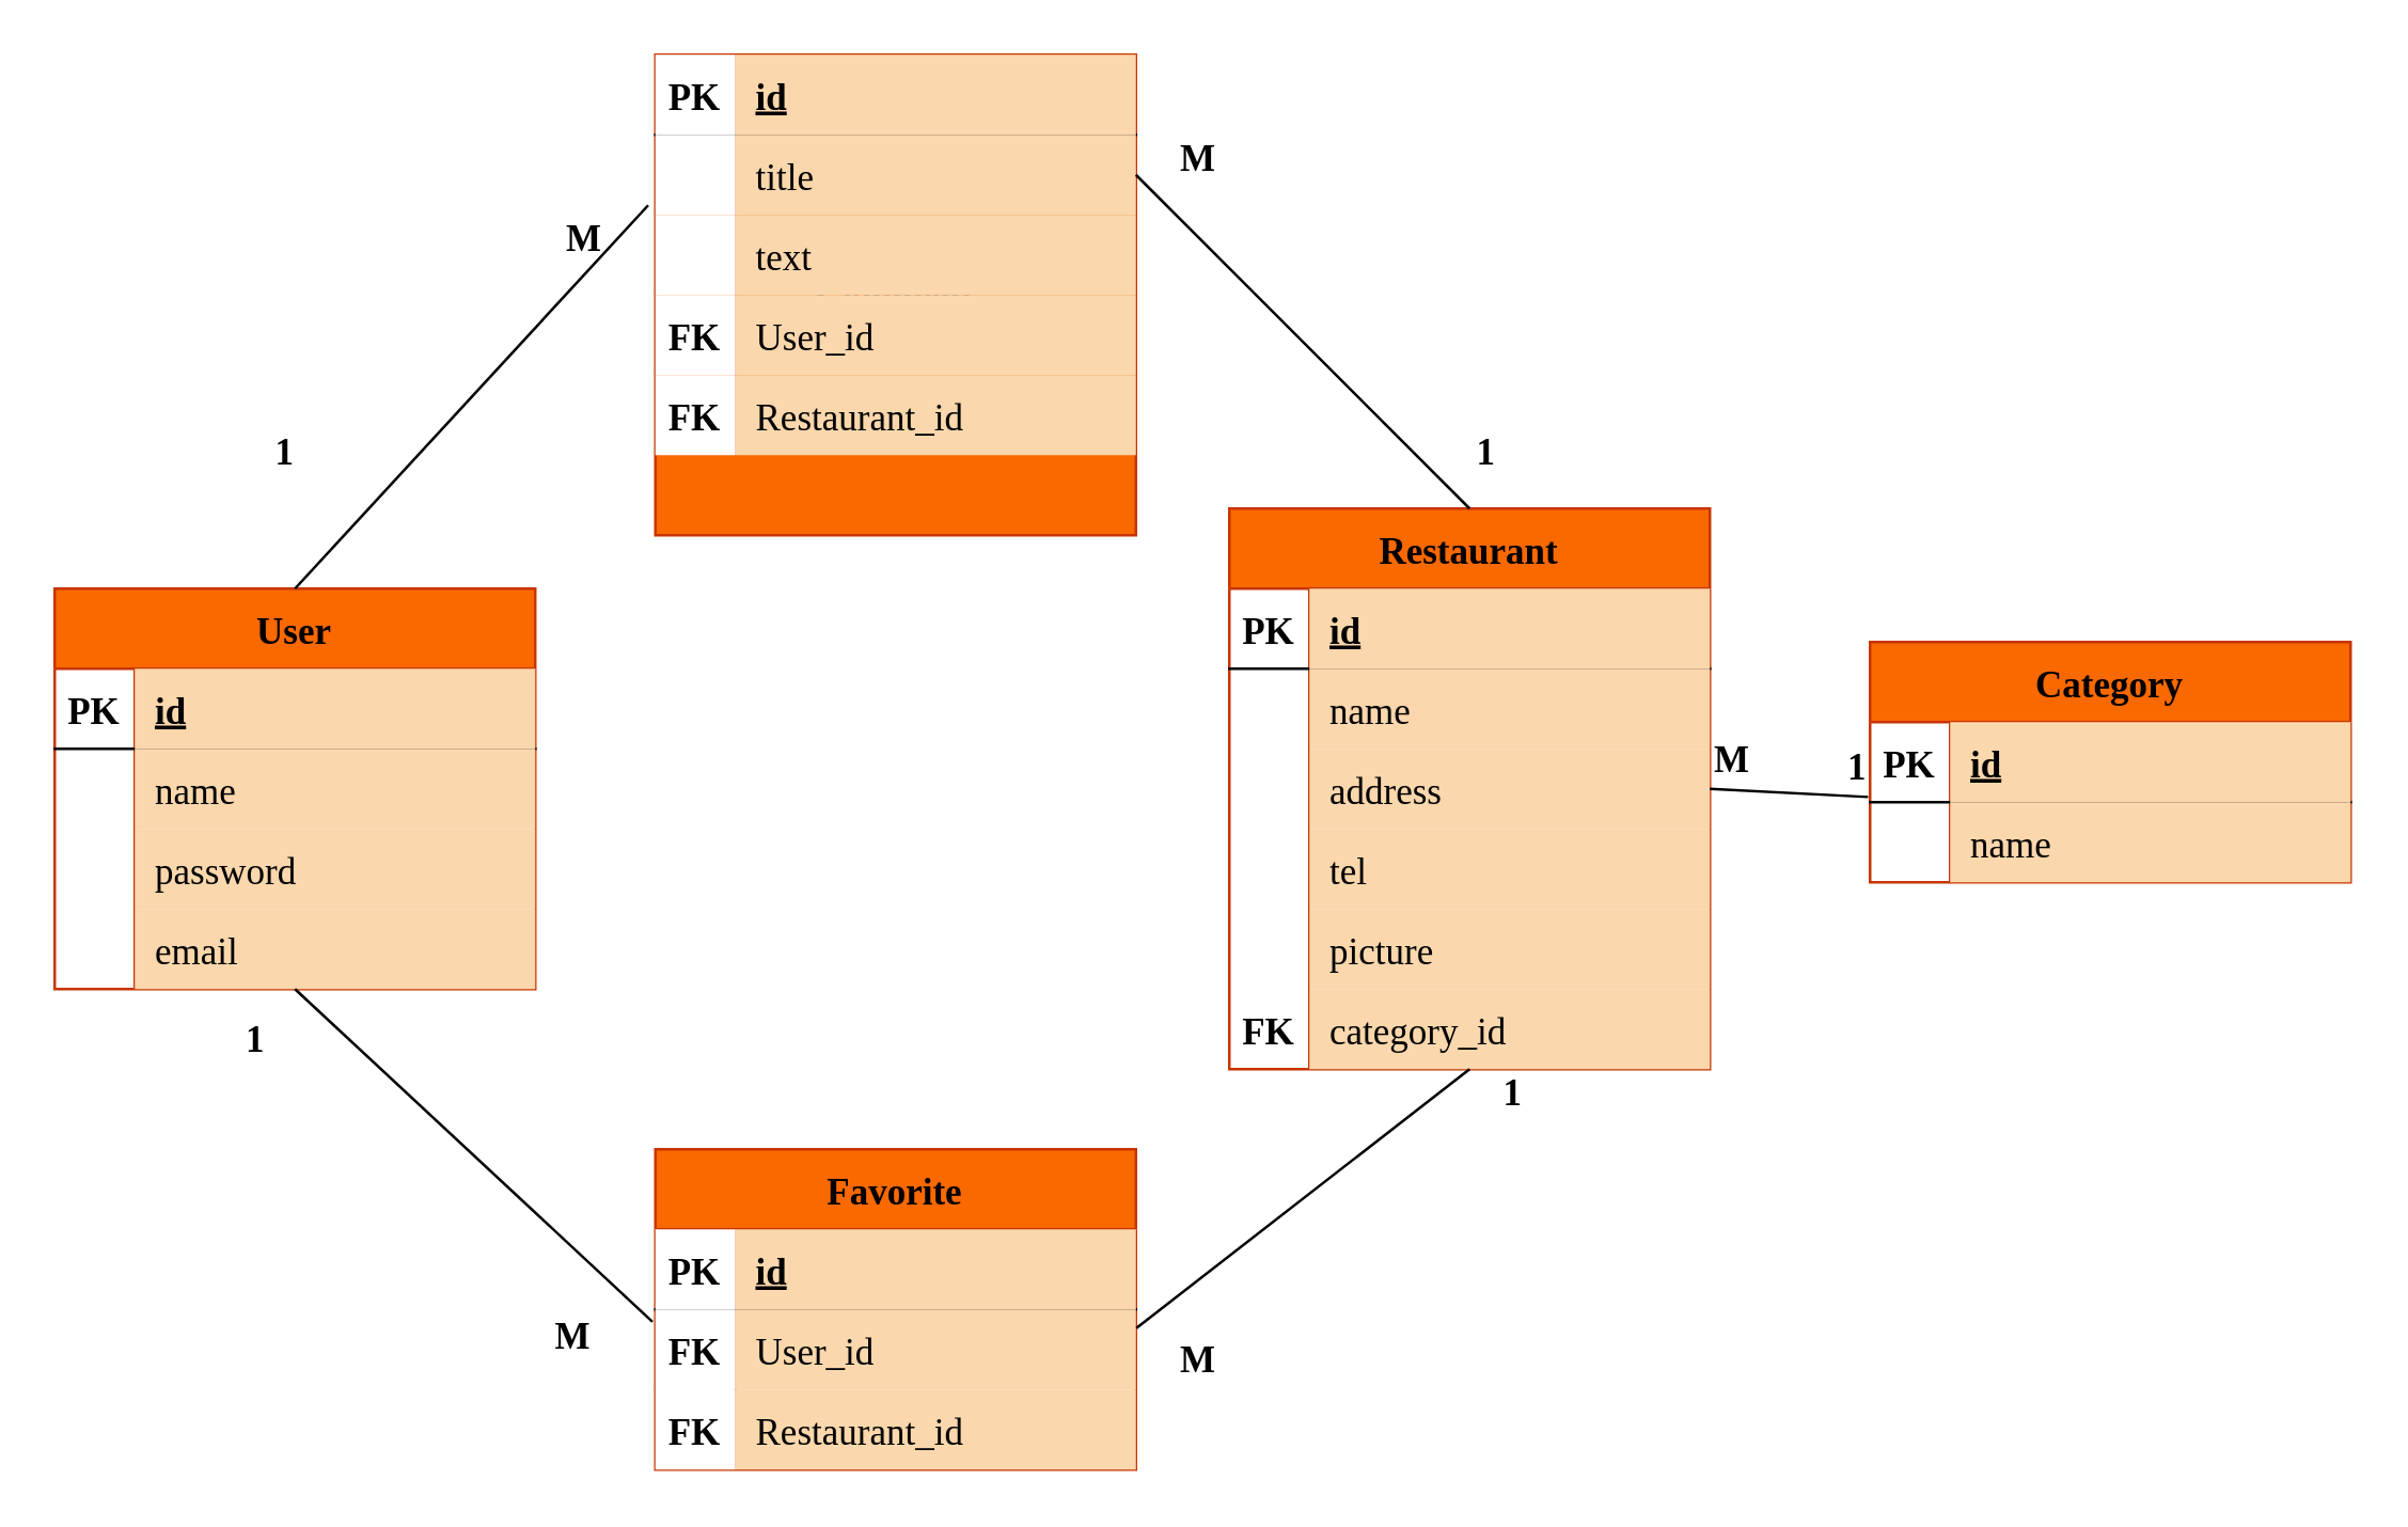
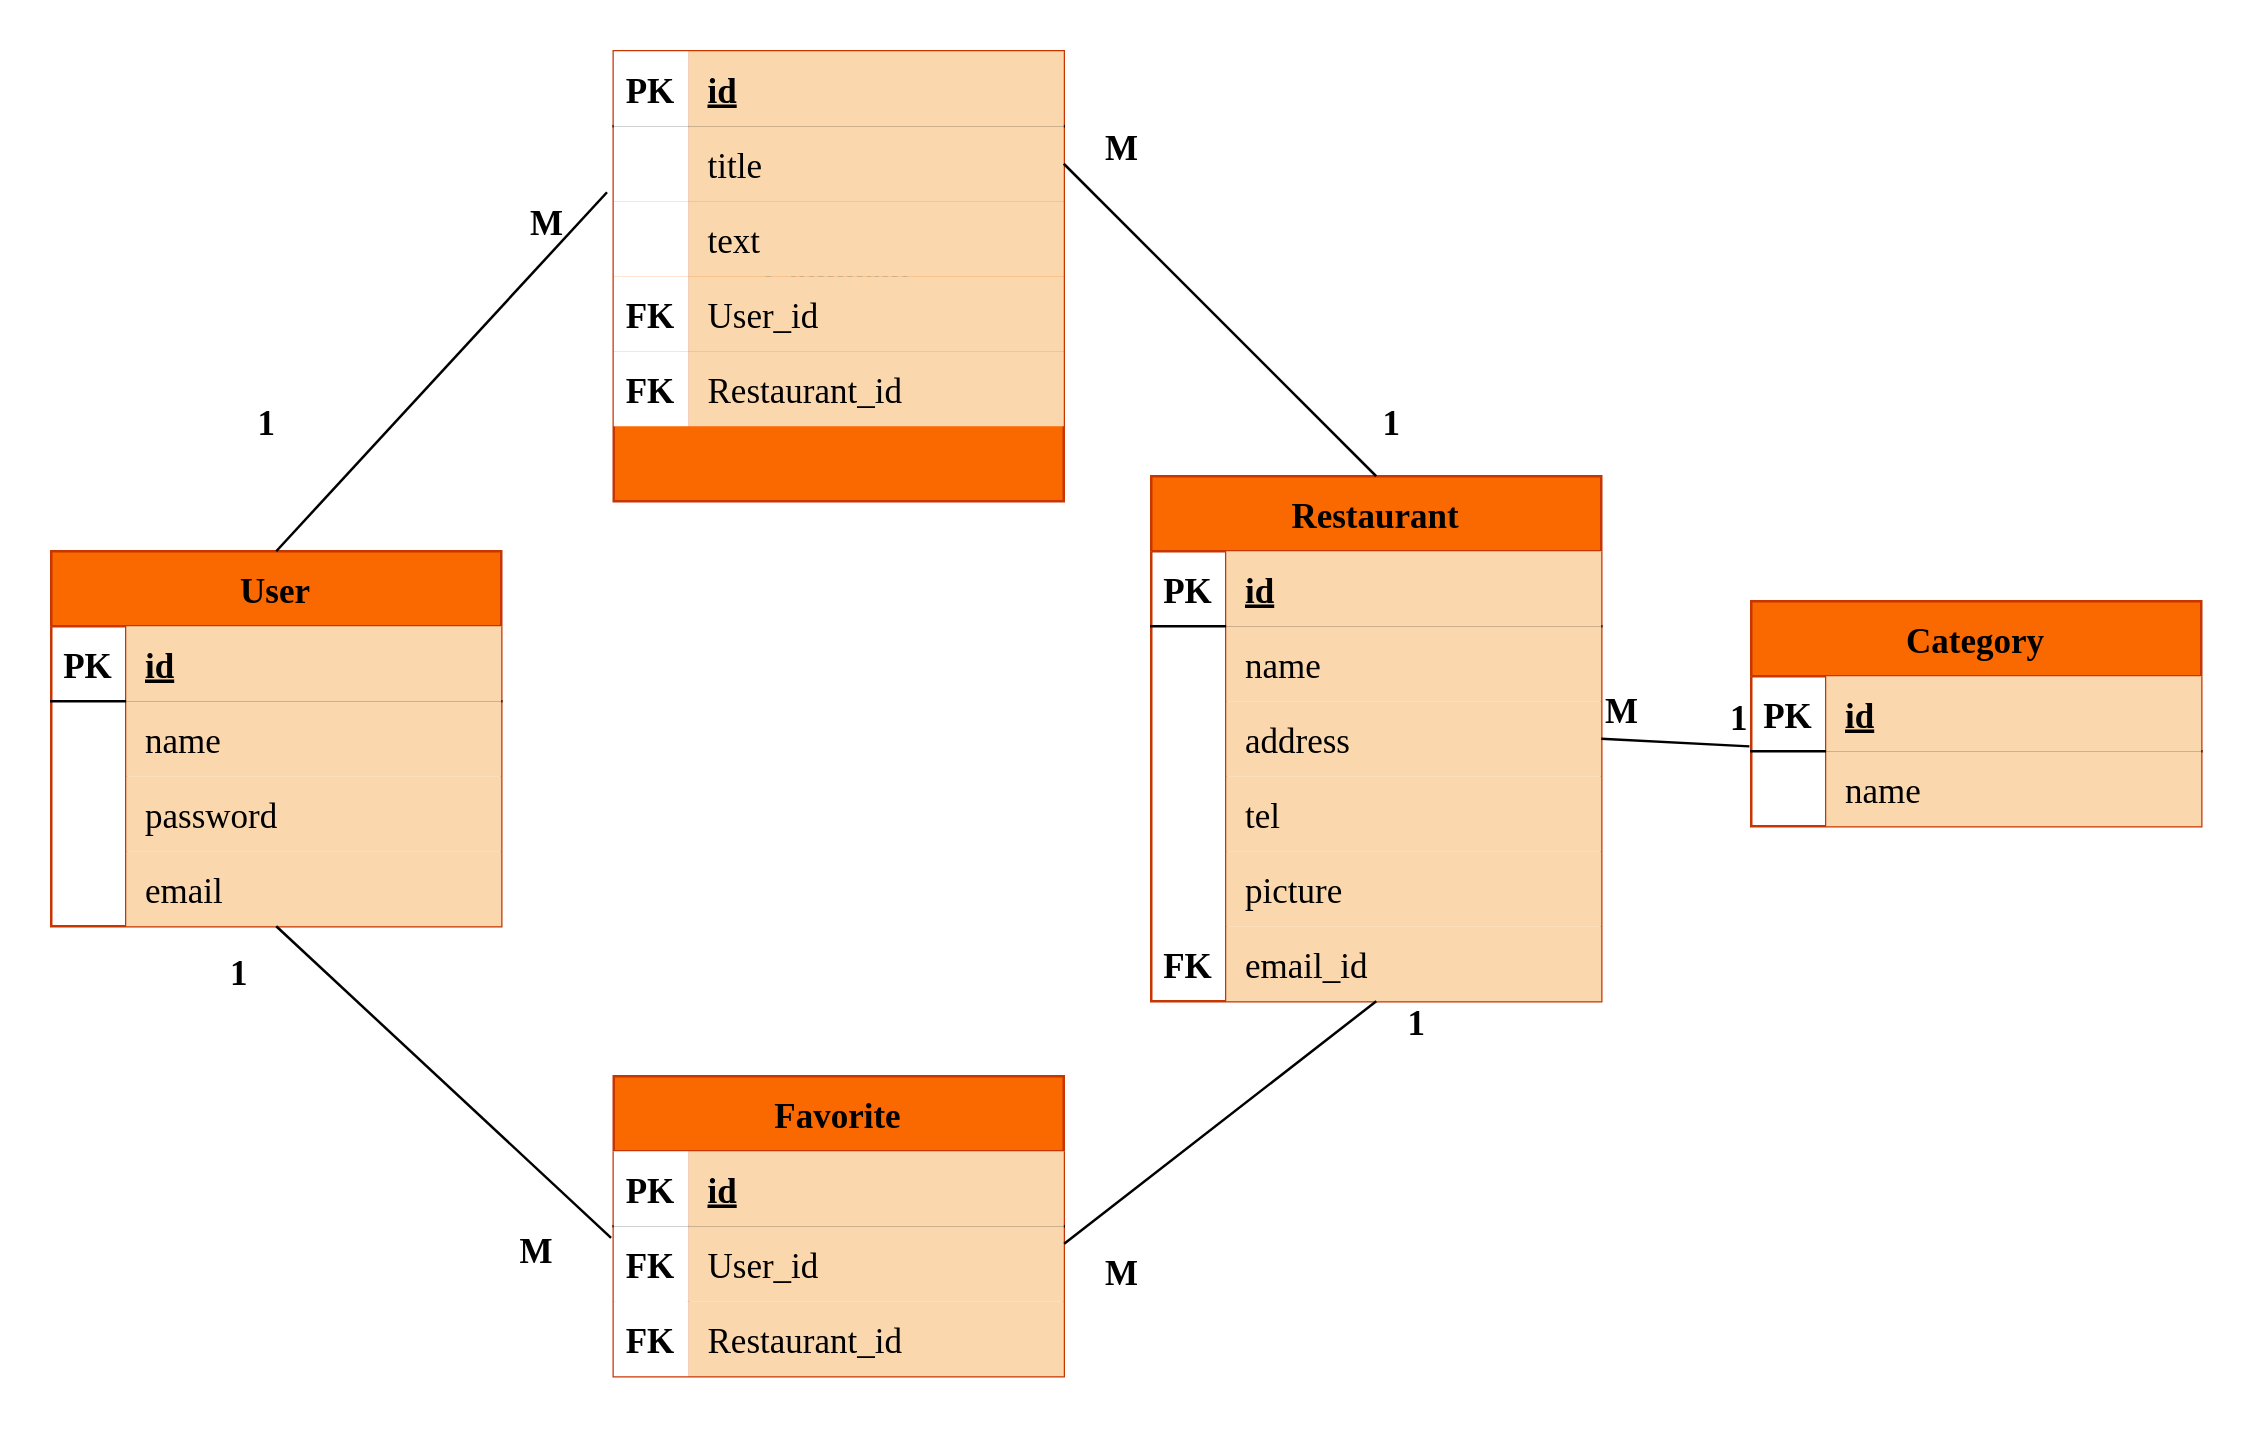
- <mxCell id="59" value="category_id" style="shape=partialRectangle;connectable=0;fillColor=#fad7ac;top=0;left=0;bottom=0;right=0;align=left;spacingLeft=6;overflow=hidden;fontFamily=Verdana;fontSize=14;strokeColor=#b46504;" vertex="1" parent="57"><mxGeometry x="30" width="150" height="30" as="geometry"><mxRectangle width="150" height="30" as="alternateBounds" /></mxGeometry></mxCell>
+ <mxCell id="59" value="email_id" style="shape=partialRectangle;connectable=0;fillColor=#fad7ac;top=0;left=0;bottom=0;right=0;align=left;spacingLeft=6;overflow=hidden;fontFamily=Verdana;fontSize=14;strokeColor=#b46504;" vertex="1" parent="57"><mxGeometry x="30" width="150" height="30" as="geometry"><mxRectangle width="150" height="30" as="alternateBounds" /></mxGeometry></mxCell>
